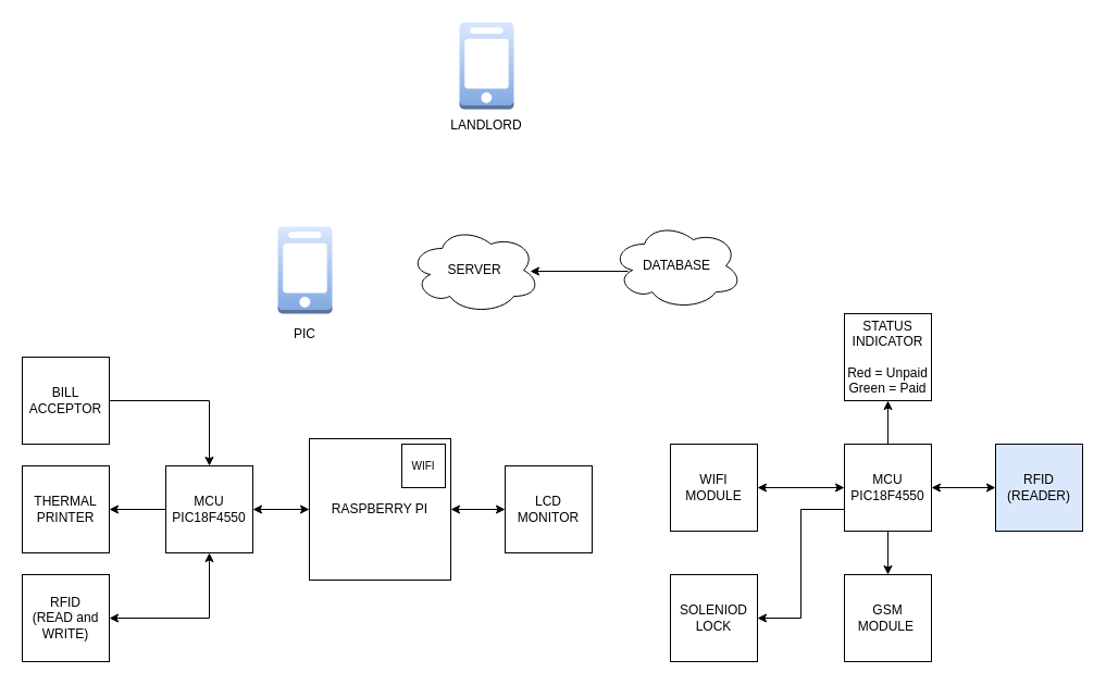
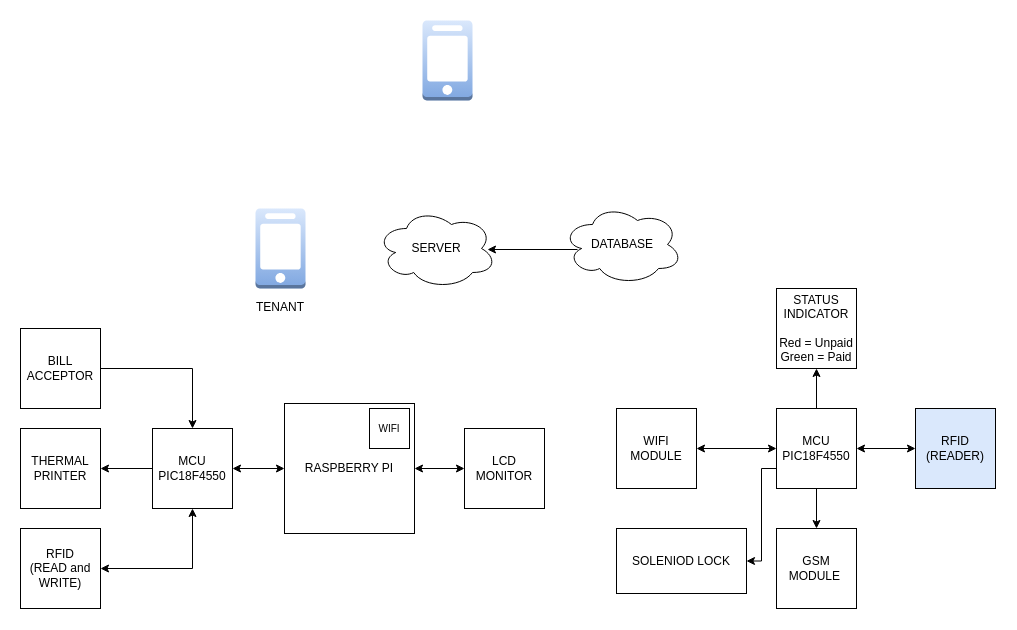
- <mxCell id="29" value="LANDLORD" style="text;html=1;strokeColor=none;fillColor=none;align=center;verticalAlign=middle;whiteSpace=wrap;rounded=0;fontSize=12;" parent="1" vertex="1"><mxGeometry x="417" y="100" width="60" height="30" as="geometry" /></mxCell>
- <mxCell id="27" value="PIC" style="text;html=1;strokeColor=none;fillColor=none;align=center;verticalAlign=middle;whiteSpace=wrap;rounded=0;fontSize=12;" parent="1" vertex="1"><mxGeometry x="250" y="292" width="60" height="30" as="geometry" /></mxCell>
+ <mxCell id="27" value="TENANT" style="text;html=1;strokeColor=none;fillColor=none;align=center;verticalAlign=middle;whiteSpace=wrap;rounded=0;fontSize=12;" parent="1" vertex="1"><mxGeometry x="250" y="292" width="60" height="30" as="geometry" /></mxCell>
- <mxCell id="19" value="&lt;font style=&quot;font-size: 12px;&quot;&gt;SOLENIOD LOCK&lt;/font&gt;" style="whiteSpace=wrap;html=1;aspect=fixed;fontSize=10;" parent="1" vertex="1"><mxGeometry x="616" y="528" width="80" height="80" as="geometry" /></mxCell>
+ <mxCell id="19" value="&lt;font style=&quot;font-size: 12px;&quot;&gt;SOLENIOD LOCK&lt;/font&gt;" style="whiteSpace=wrap;html=1;aspect=fixed;fontSize=10;" parent="1" vertex="1"><mxGeometry x="616" y="528" width="130" height="65" as="geometry" /></mxCell>
